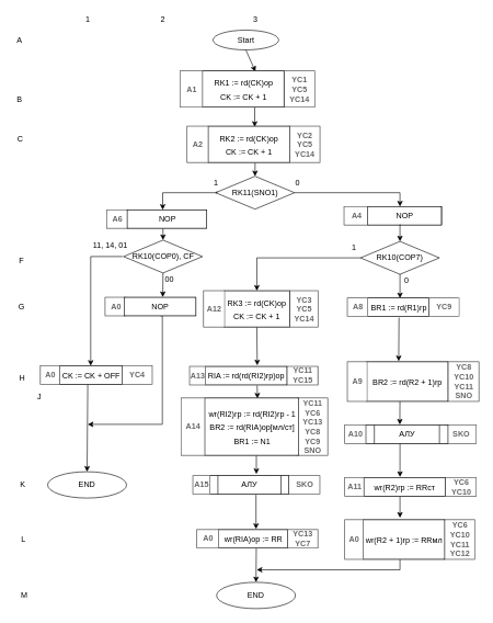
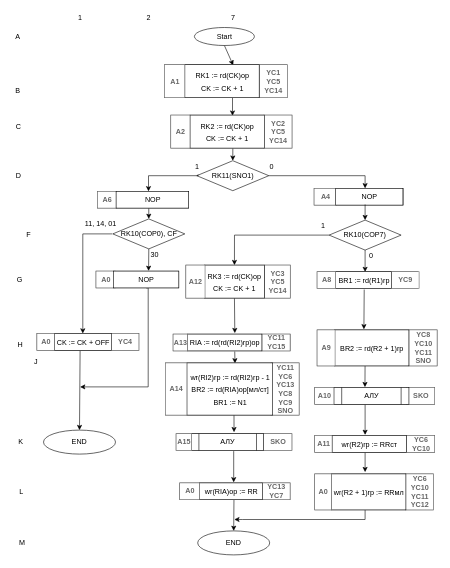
- <mxCell id="33" value="3" style="text;html=1;align=center;verticalAlign=middle;resizable=0;points=[];autosize=1;strokeColor=none;fillColor=none;" parent="1" vertex="1"><mxGeometry x="379.5" y="20" width="17" height="18" as="geometry" /></mxCell>
+ <mxCell id="33" value="7" style="text;html=1;align=center;verticalAlign=middle;resizable=0;points=[];autosize=1;strokeColor=none;fillColor=none;" parent="1" vertex="1"><mxGeometry x="379.5" y="20" width="17" height="18" as="geometry" /></mxCell>
+ <mxCell id="37" value="D" style="text;html=1;align=center;verticalAlign=middle;resizable=0;points=[];autosize=1;strokeColor=none;fillColor=none;" parent="1" vertex="1"><mxGeometry x="20.5" y="283" width="19" height="18" as="geometry" /></mxCell>
- <mxCell id="38" value="F" style="text;html=1;align=center;verticalAlign=middle;resizable=0;points=[];autosize=1;strokeColor=none;fillColor=none;" parent="1" vertex="1"><mxGeometry x="23" y="386" width="17" height="18" as="geometry" /></mxCell>
+ <mxCell id="38" value="F" style="text;html=1;align=center;verticalAlign=middle;resizable=0;points=[];autosize=1;strokeColor=none;fillColor=none;" parent="1" vertex="1"><mxGeometry x="38" y="381" width="17" height="18" as="geometry" /></mxCell>
- <mxCell id="13" value="00" style="text;html=1;align=center;verticalAlign=middle;resizable=0;points=[];autosize=1;strokeColor=none;fillColor=none;" parent="1" vertex="1"><mxGeometry x="245.5" y="415" width="23" height="18" as="geometry" /></mxCell>
+ <mxCell id="13" value="30" style="text;html=1;align=center;verticalAlign=middle;resizable=0;points=[];autosize=1;strokeColor=none;fillColor=none;" parent="1" vertex="1"><mxGeometry x="245.5" y="415" width="23" height="18" as="geometry" /></mxCell>
